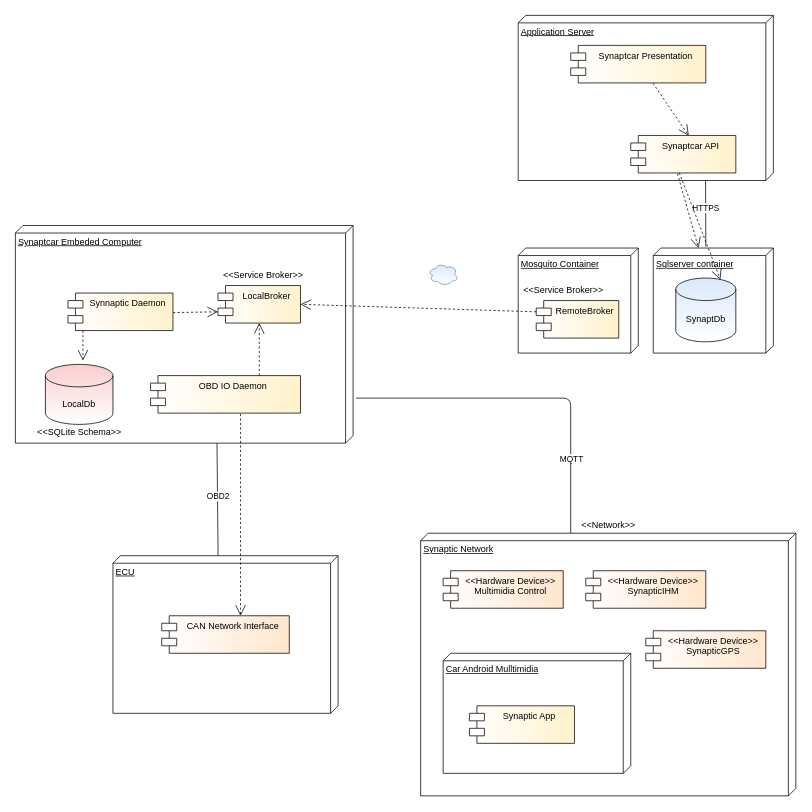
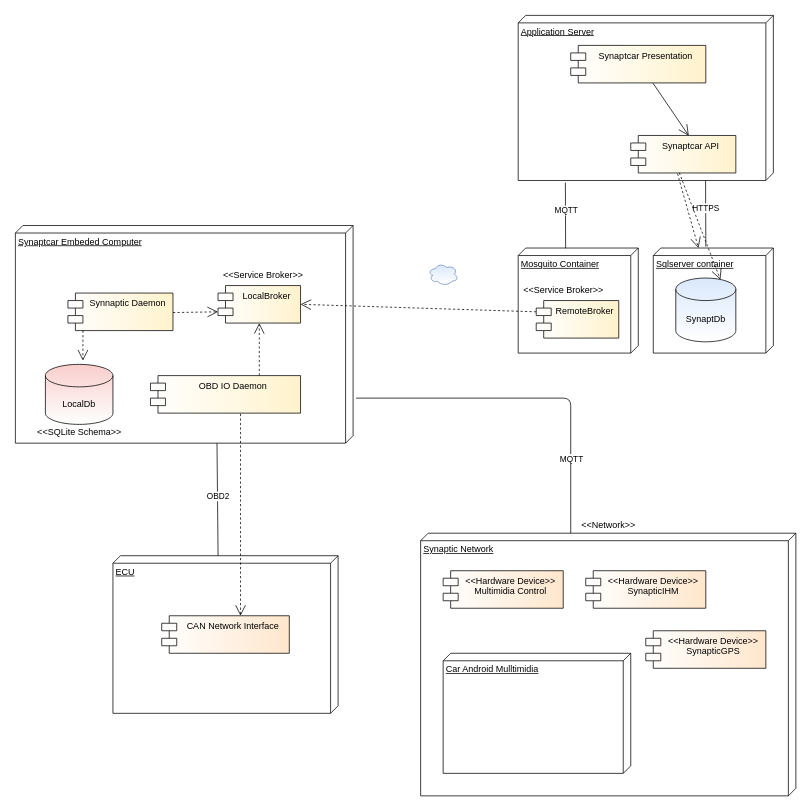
- <mxCell id="40" value="" style="endArrow=open;endSize=12;dashed=1;html=1;exitX=0.609;exitY=1.006;exitDx=0;exitDy=0;exitPerimeter=0;entryX=0.552;entryY=0.007;entryDx=0;entryDy=0;entryPerimeter=0;" edge="1" parent="1" source="19" target="14"><mxGeometry width="160" relative="1" as="geometry"><mxPoint x="734" y="435" as="sourcePoint" /><mxPoint x="420" y="425" as="targetPoint" /></mxGeometry></mxCell>
+ <mxCell id="40" value="" style="endArrow=open;endSize=12;dashed=0;html=1;exitX=0.609;exitY=1.006;exitDx=0;exitDy=0;exitPerimeter=0;entryX=0.552;entryY=0.007;entryDx=0;entryDy=0;entryPerimeter=0;" edge="1" parent="1" source="19" target="14"><mxGeometry width="160" relative="1" as="geometry"><mxPoint x="734" y="435" as="sourcePoint" /><mxPoint x="420" y="425" as="targetPoint" /></mxGeometry></mxCell>
+ <mxCell id="15" value="" style="endArrow=none;html=1;exitX=1.013;exitY=0.815;exitDx=0;exitDy=0;exitPerimeter=0;entryX=0.002;entryY=0.605;entryDx=0;entryDy=0;entryPerimeter=0;" edge="1" parent="1" source="13" target="8"><mxGeometry width="50" height="50" relative="1" as="geometry"><mxPoint x="800" y="680" as="sourcePoint" /><mxPoint x="800" y="580" as="targetPoint" /><Array as="points" /></mxGeometry></mxCell>
+ <mxCell id="16" value="MQTT" style="edgeLabel;html=1;align=center;verticalAlign=middle;resizable=0;points=[];" vertex="1" connectable="0" parent="15"><mxGeometry x="-0.158" relative="1" as="geometry"><mxPoint as="offset" /></mxGeometry></mxCell>
- <mxCell id="23" value="Synaptic App" style="shape=module;align=left;spacingLeft=20;align=center;verticalAlign=top;gradientDirection=west;fillColor=#fff2cc;gradientColor=#ffffff;" vertex="1" parent="1"><mxGeometry x="625" y="940" width="140" height="50" as="geometry" /></mxCell>
